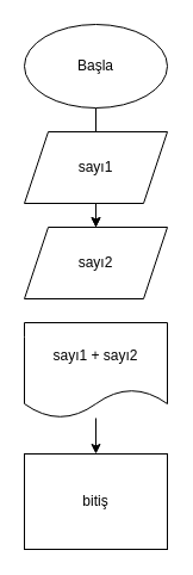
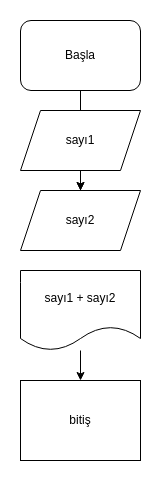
- <mxCell id="3" value="Başla" style="ellipse;whiteSpace=wrap;html=1;" vertex="1" parent="1"><mxGeometry x="20" y="20" width="120" height="70" as="geometry" /></mxCell>
+ <mxCell id="3" value="Başla" style="whiteSpace=wrap;html=1;rounded=1;" vertex="1" parent="1"><mxGeometry x="20" y="20" width="120" height="70" as="geometry" /></mxCell>
